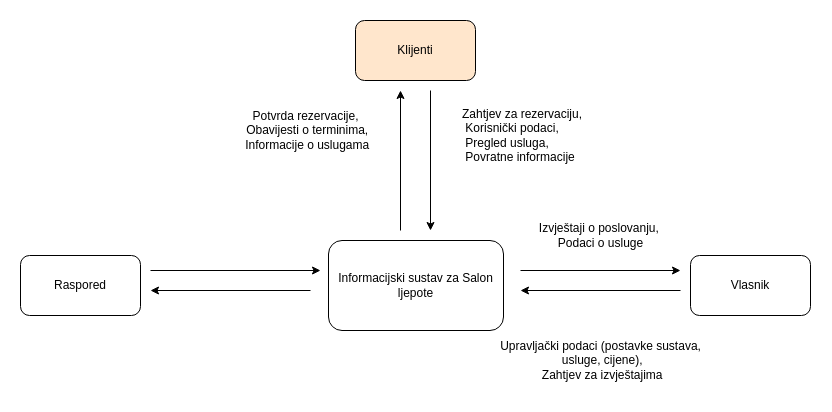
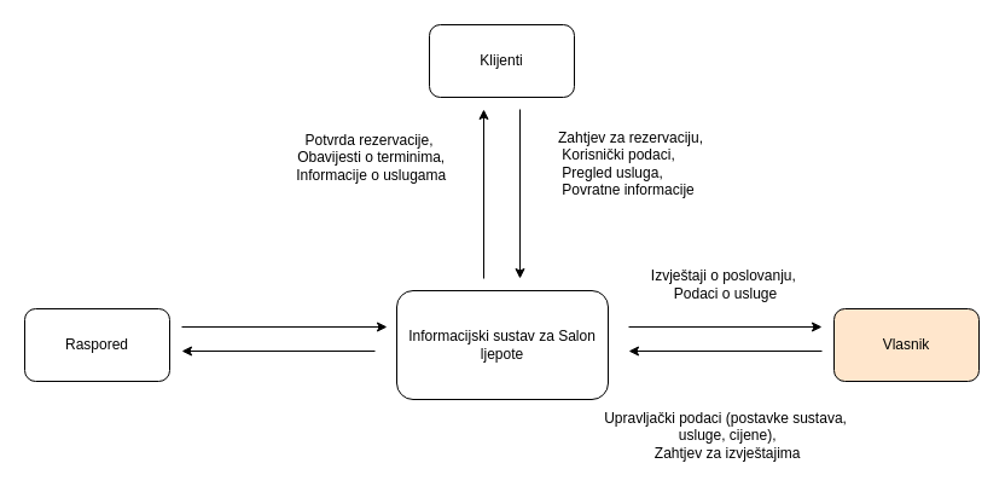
- <mxCell id="3" value="Klijenti" style="rounded=1;whiteSpace=wrap;html=1;fillColor=#ffe6cc;" parent="1" vertex="1"><mxGeometry x="355" y="20" width="120" height="60" as="geometry" /></mxCell>
+ <mxCell id="3" value="Klijenti" style="rounded=1;whiteSpace=wrap;html=1;" parent="1" vertex="1"><mxGeometry x="355" y="20" width="120" height="60" as="geometry" /></mxCell>
- <mxCell id="5" value="Vlasnik" style="rounded=1;whiteSpace=wrap;html=1;" parent="1" vertex="1"><mxGeometry x="690" y="255" width="120" height="60" as="geometry" /></mxCell>
+ <mxCell id="5" value="Vlasnik" style="rounded=1;whiteSpace=wrap;html=1;fillColor=#ffe6cc;" parent="1" vertex="1"><mxGeometry x="690" y="255" width="120" height="60" as="geometry" /></mxCell>
